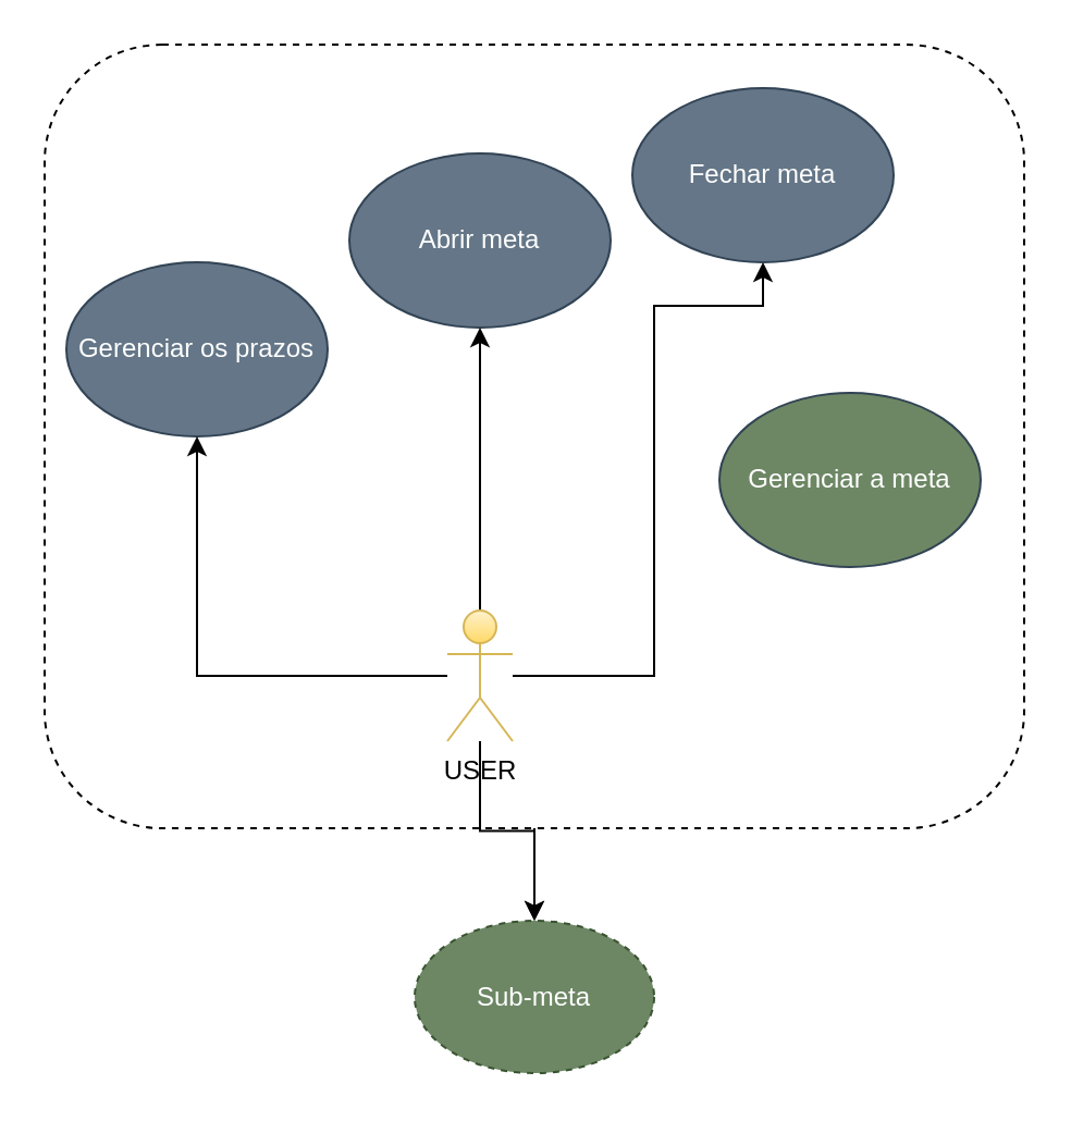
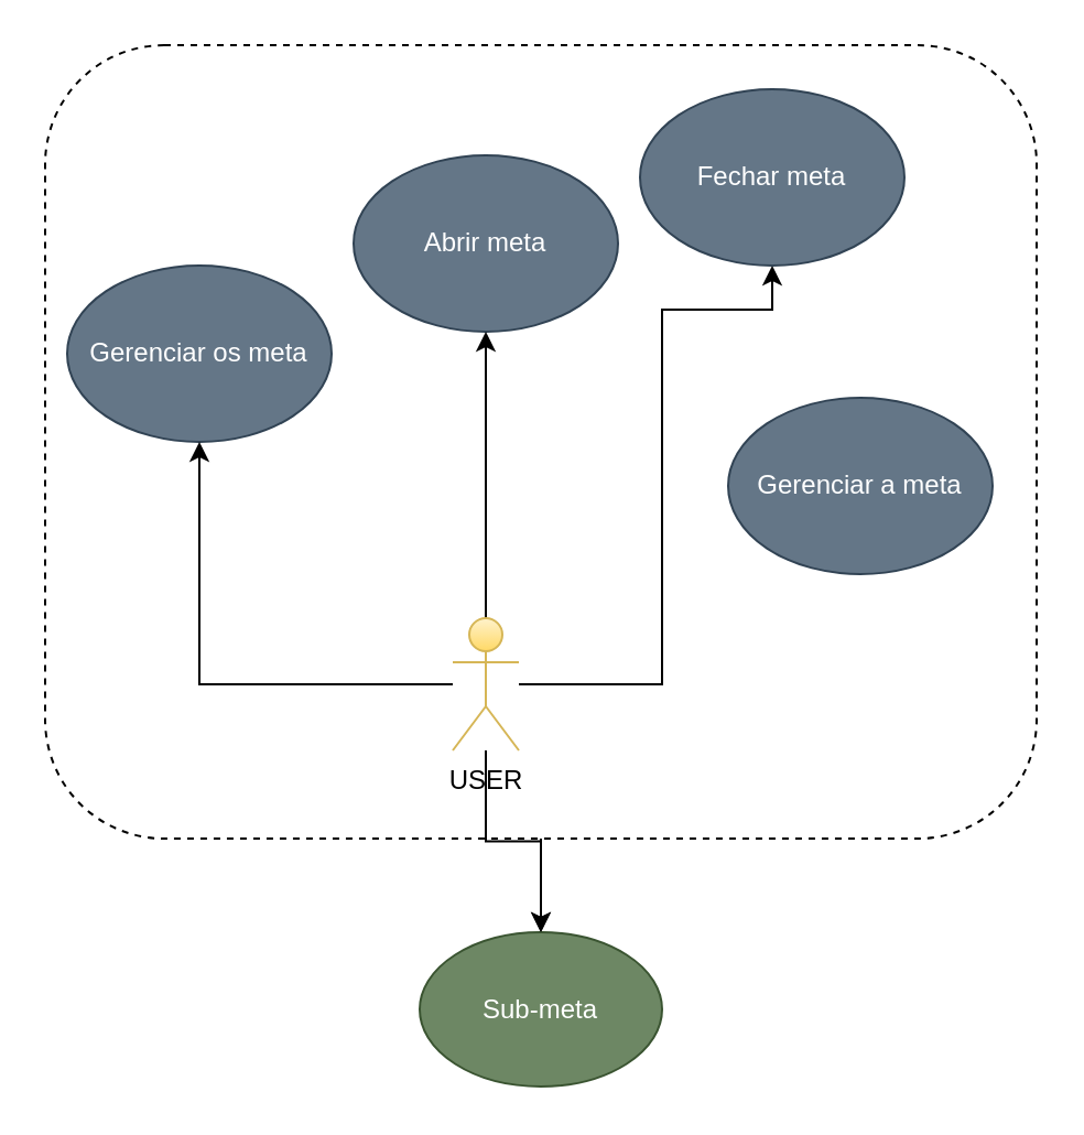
- <mxCell id="5" value="Gerenciar os prazos" style="ellipse;whiteSpace=wrap;html=1;fillColor=#647687;strokeColor=#314354;fontColor=#ffffff;" parent="1" vertex="1"><mxGeometry x="30" y="120" width="120" height="80" as="geometry" /></mxCell>
+ <mxCell id="5" value="Gerenciar os meta" style="ellipse;whiteSpace=wrap;html=1;fillColor=#647687;strokeColor=#314354;fontColor=#ffffff;" parent="1" vertex="1"><mxGeometry x="30" y="120" width="120" height="80" as="geometry" /></mxCell>
- <mxCell id="11" value="Gerenciar a meta" style="ellipse;whiteSpace=wrap;html=1;fillColor=#6d8764;strokeColor=#314354;fontColor=#ffffff;" parent="1" vertex="1"><mxGeometry x="330" y="180" width="120" height="80" as="geometry" /></mxCell>
+ <mxCell id="11" value="Gerenciar a meta" style="ellipse;whiteSpace=wrap;html=1;fillColor=#647687;strokeColor=#314354;fontColor=#ffffff;" parent="1" vertex="1"><mxGeometry x="330" y="180" width="120" height="80" as="geometry" /></mxCell>
- <mxCell id="12" value="Sub-meta" style="ellipse;whiteSpace=wrap;html=1;fillColor=#6d8764;strokeColor=#3A5431;fontColor=#ffffff;labelBackgroundColor=none;dashed=1;" parent="1" vertex="1"><mxGeometry x="190" y="422.5" width="110" height="70" as="geometry" /></mxCell>
+ <mxCell id="12" value="Sub-meta" style="ellipse;whiteSpace=wrap;html=1;fillColor=#6d8764;strokeColor=#3A5431;fontColor=#ffffff;labelBackgroundColor=none;" parent="1" vertex="1"><mxGeometry x="190" y="422.5" width="110" height="70" as="geometry" /></mxCell>
